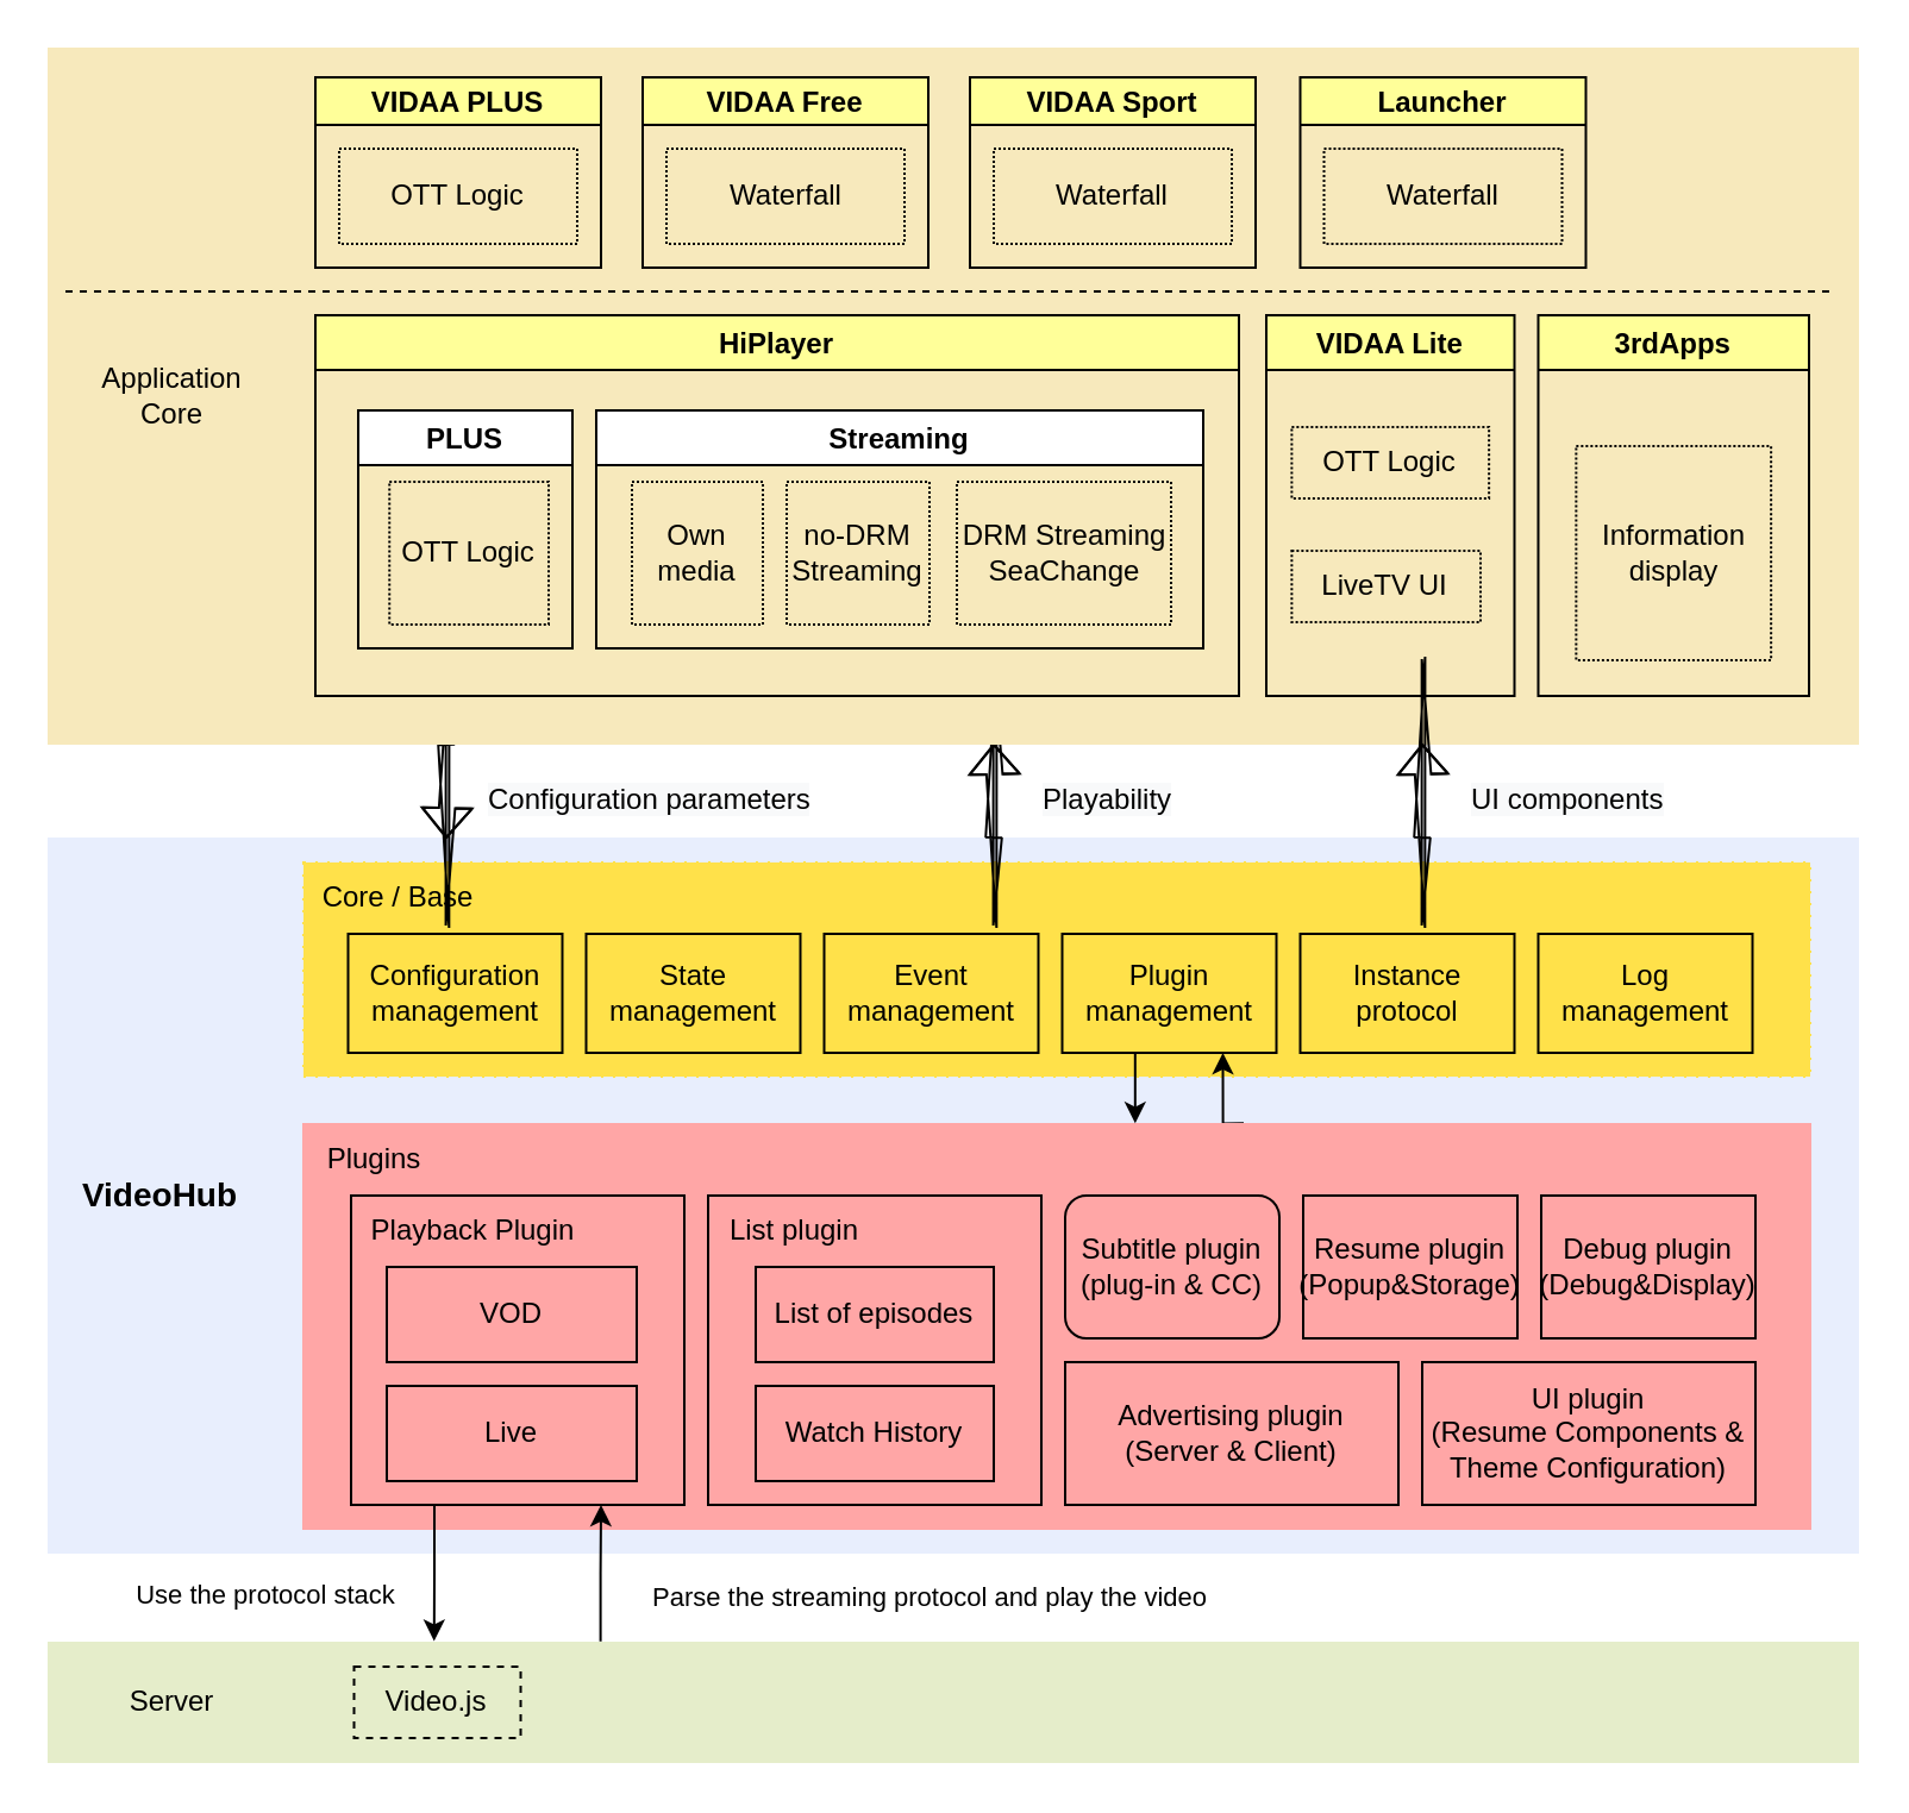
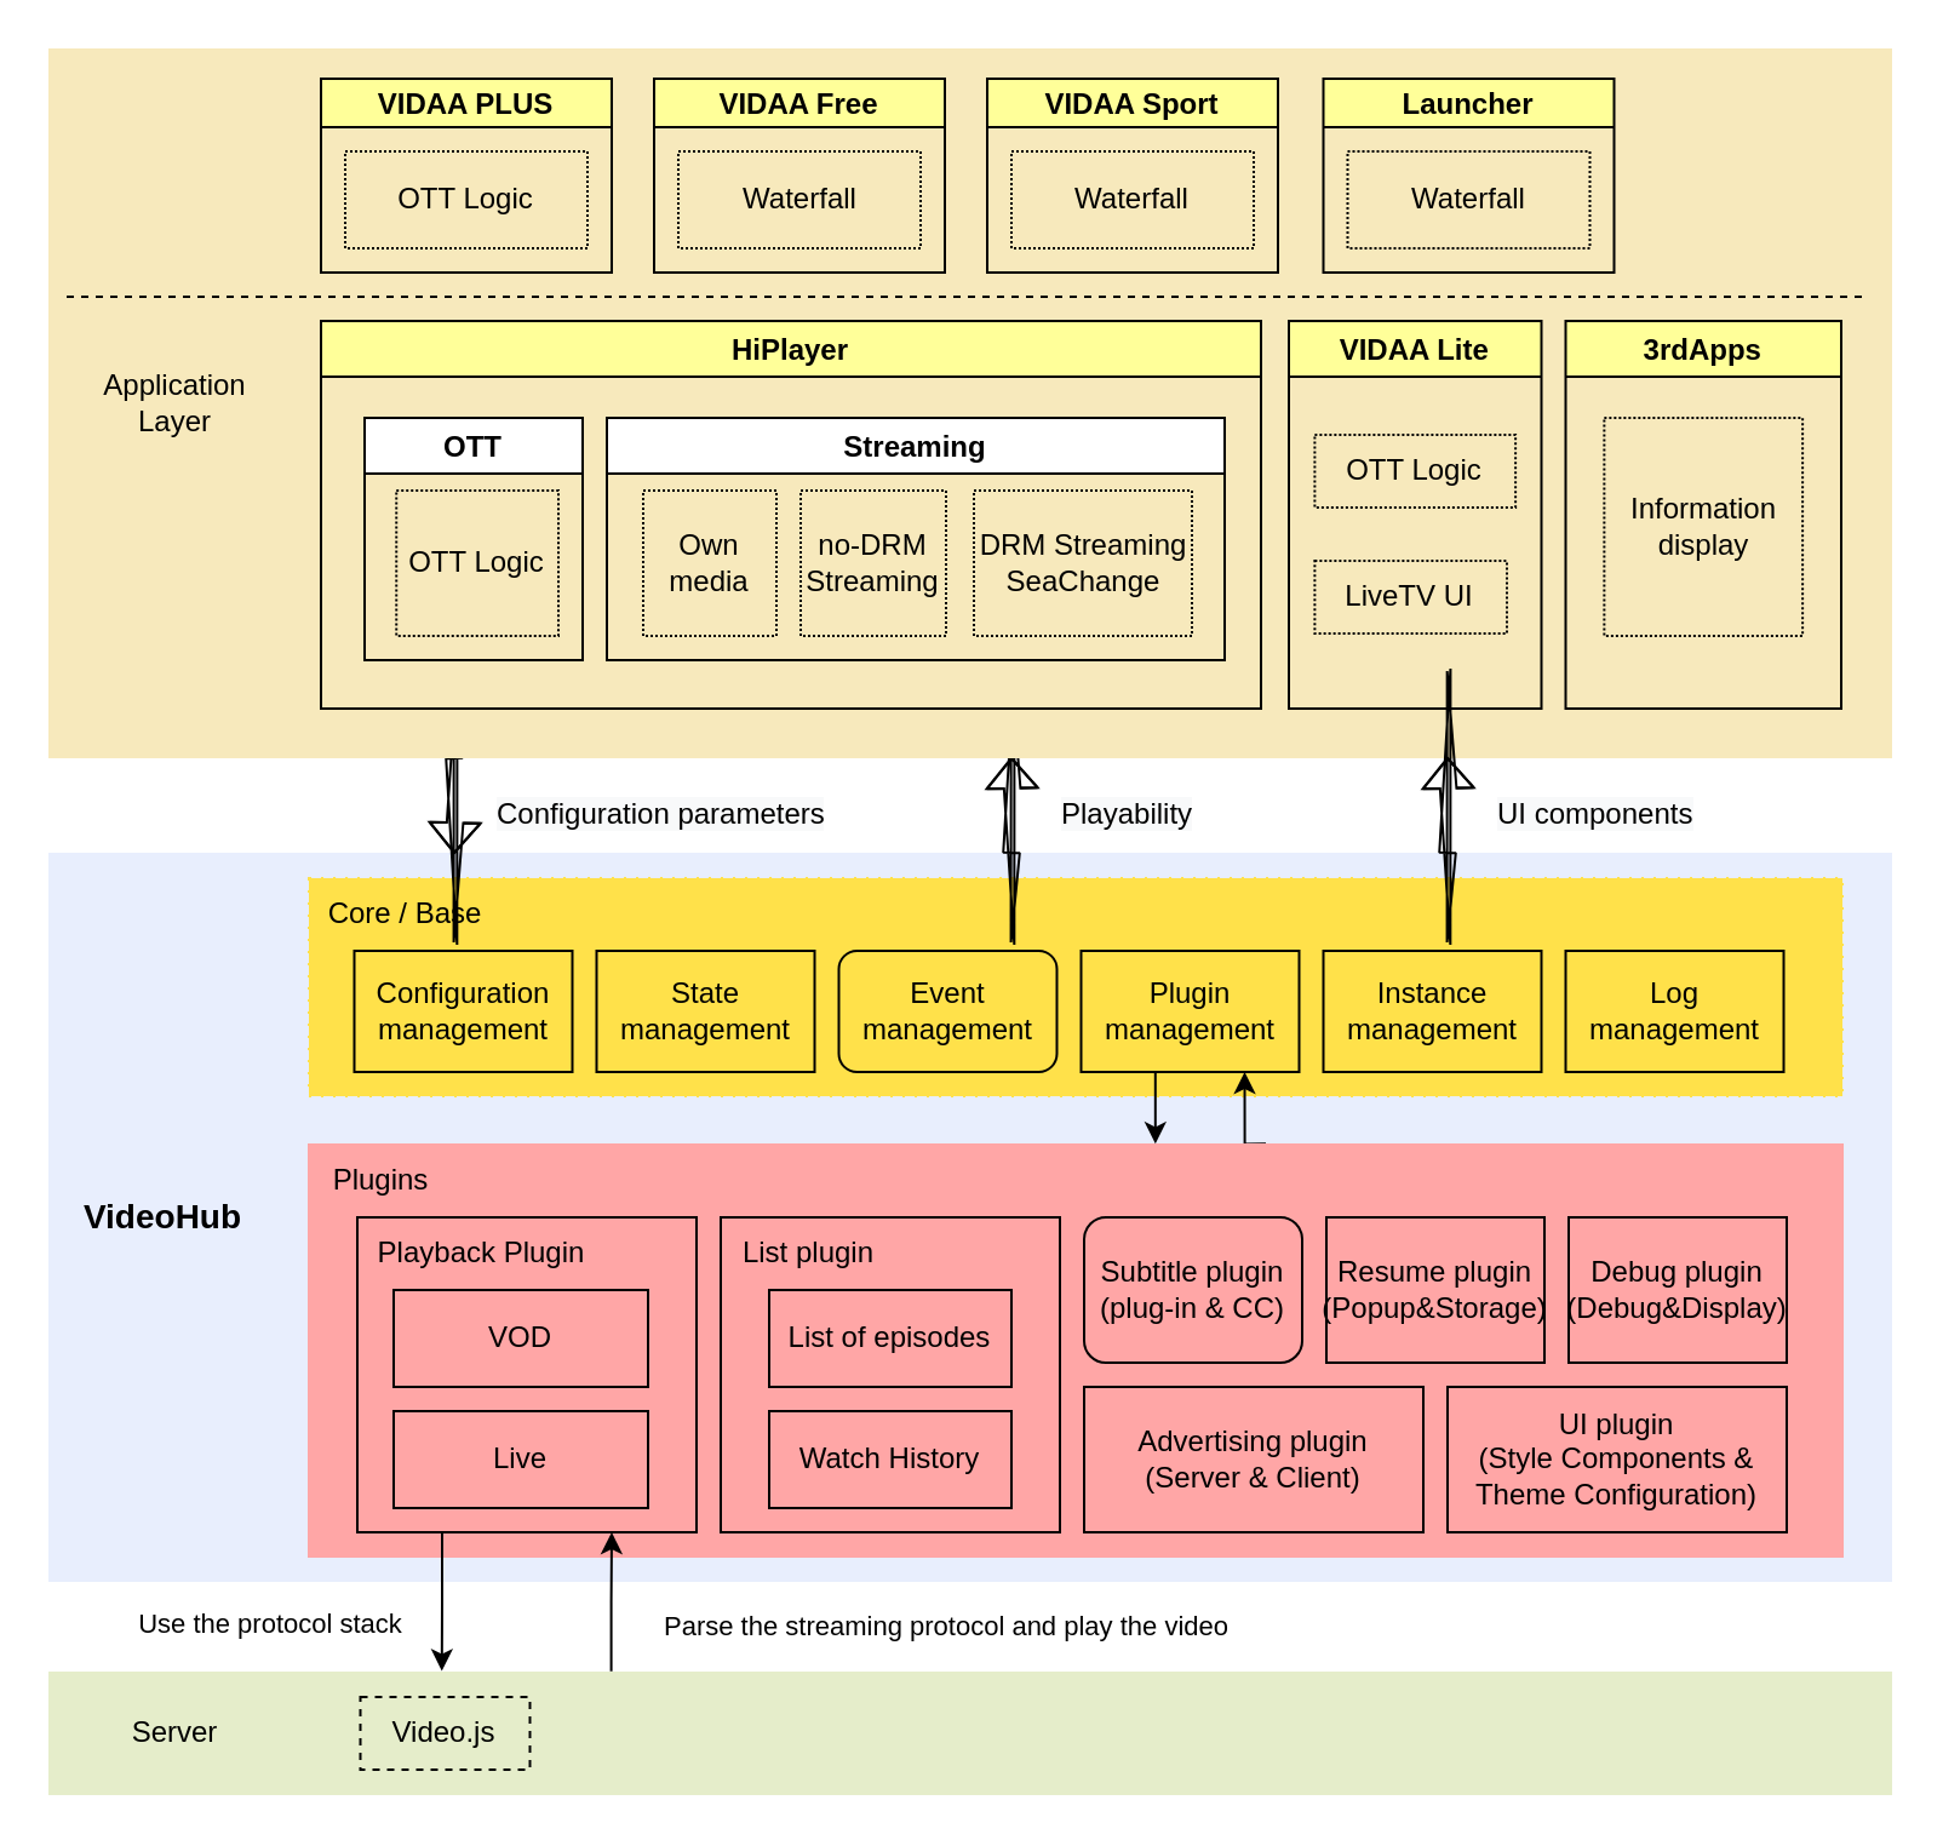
- <mxCell id="52" value="Application Core" style="text;html=1;strokeColor=none;fillColor=none;align=center;verticalAlign=middle;whiteSpace=wrap;rounded=0;" parent="1" vertex="1"><mxGeometry x="37" y="156" width="70" height="20" as="geometry" /></mxCell>
+ <mxCell id="52" value="Application Layer" style="text;html=1;strokeColor=none;fillColor=none;align=center;verticalAlign=middle;whiteSpace=wrap;rounded=0;" parent="1" vertex="1"><mxGeometry x="37" y="156" width="70" height="20" as="geometry" /></mxCell>
- <mxCell id="42" value="PLUS" style="swimlane;" parent="41" vertex="1"><mxGeometry x="18" y="40" width="90" height="100" as="geometry" /></mxCell>
+ <mxCell id="42" value="OTT" style="swimlane;" parent="41" vertex="1"><mxGeometry x="18" y="40" width="90" height="100" as="geometry" /></mxCell>
- <mxCell id="51" value="Information display" style="rounded=0;whiteSpace=wrap;html=1;fillColor=none;dashed=1;dashPattern=1 1;" parent="50" vertex="1"><mxGeometry x="15.93" y="55" width="81.88" height="90" as="geometry" /></mxCell>
+ <mxCell id="51" value="Information display" style="rounded=0;whiteSpace=wrap;html=1;fillColor=none;dashed=1;dashPattern=1 1;" parent="50" vertex="1"><mxGeometry x="15.93" y="40" width="81.88" height="90" as="geometry" /></mxCell>
- <mxCell id="13" value="Event management" style="rounded=0;whiteSpace=wrap;html=1;fillColor=none;" parent="1" vertex="1"><mxGeometry x="345.75" y="392" width="90" height="50" as="geometry" /></mxCell>
+ <mxCell id="13" value="Event management" style="whiteSpace=wrap;html=1;fillColor=none;rounded=1;" parent="1" vertex="1"><mxGeometry x="345.75" y="392" width="90" height="50" as="geometry" /></mxCell>
- <mxCell id="12" value="Instance protocol" style="rounded=0;whiteSpace=wrap;html=1;fillColor=none;" parent="1" vertex="1"><mxGeometry x="545.75" y="392" width="90" height="50" as="geometry" /></mxCell>
+ <mxCell id="12" value="Instance management" style="rounded=0;whiteSpace=wrap;html=1;fillColor=none;" parent="1" vertex="1"><mxGeometry x="545.75" y="392" width="90" height="50" as="geometry" /></mxCell>
- <mxCell id="31" value="&lt;div&gt;UI plugin&lt;/div&gt;&lt;div&gt;(Resume Components &amp;amp; Theme Configuration)&lt;/div&gt;" style="rounded=0;whiteSpace=wrap;html=1;fillColor=none;" parent="1" vertex="1"><mxGeometry x="597" y="572" width="140" height="60" as="geometry" /></mxCell>
+ <mxCell id="31" value="&lt;div&gt;UI plugin&lt;/div&gt;&lt;div&gt;(Style Components &amp;amp; Theme Configuration)&lt;/div&gt;" style="rounded=0;whiteSpace=wrap;html=1;fillColor=none;" parent="1" vertex="1"><mxGeometry x="597" y="572" width="140" height="60" as="geometry" /></mxCell>
